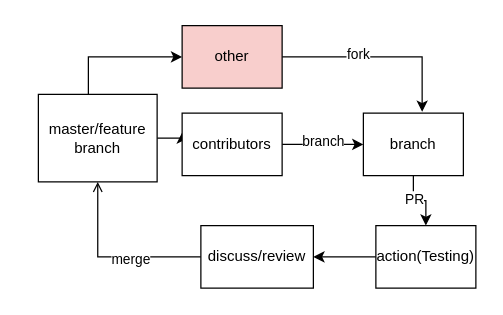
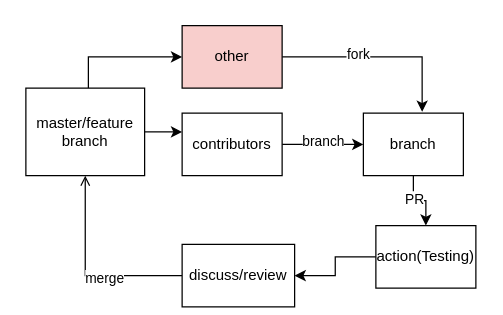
- <mxCell id="4" value="master/feature branch" style="rounded=0;whiteSpace=wrap;html=1;" vertex="1" parent="1"><mxGeometry x="30" y="75" width="95" height="70" as="geometry" /></mxCell>
+ <mxCell id="4" value="master/feature branch" style="rounded=0;whiteSpace=wrap;html=1;" vertex="1" parent="1"><mxGeometry x="20" y="70" width="95" height="70" as="geometry" /></mxCell>
- <mxCell id="18" value="discuss/review" style="rounded=0;whiteSpace=wrap;html=1;" vertex="1" parent="1"><mxGeometry x="160" y="180" width="90" height="50" as="geometry" /></mxCell>
+ <mxCell id="18" value="discuss/review" style="rounded=0;whiteSpace=wrap;html=1;" vertex="1" parent="1"><mxGeometry x="145" y="195" width="90" height="50" as="geometry" /></mxCell>
